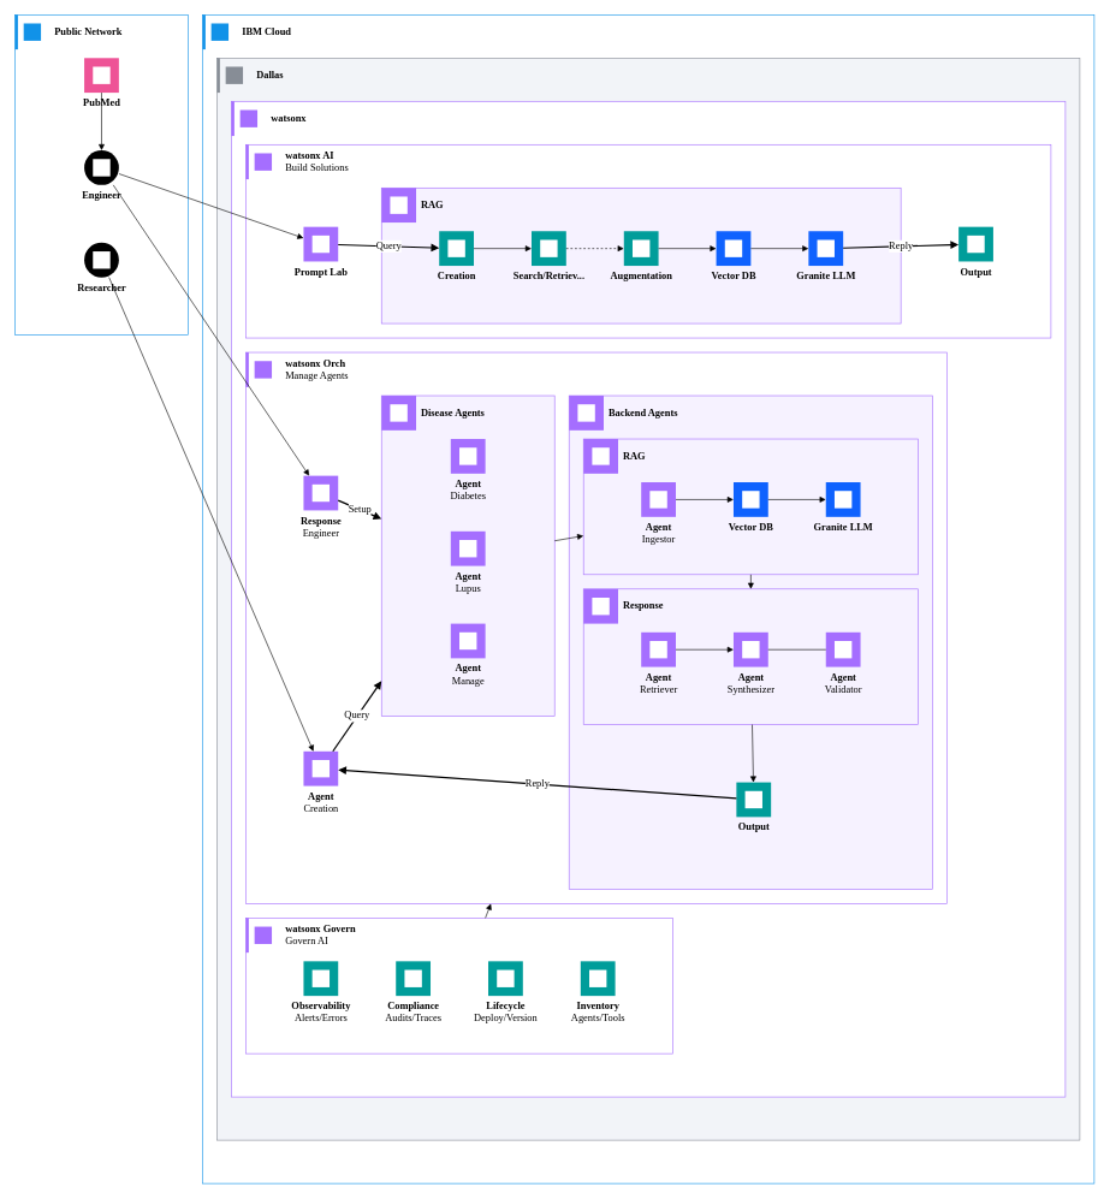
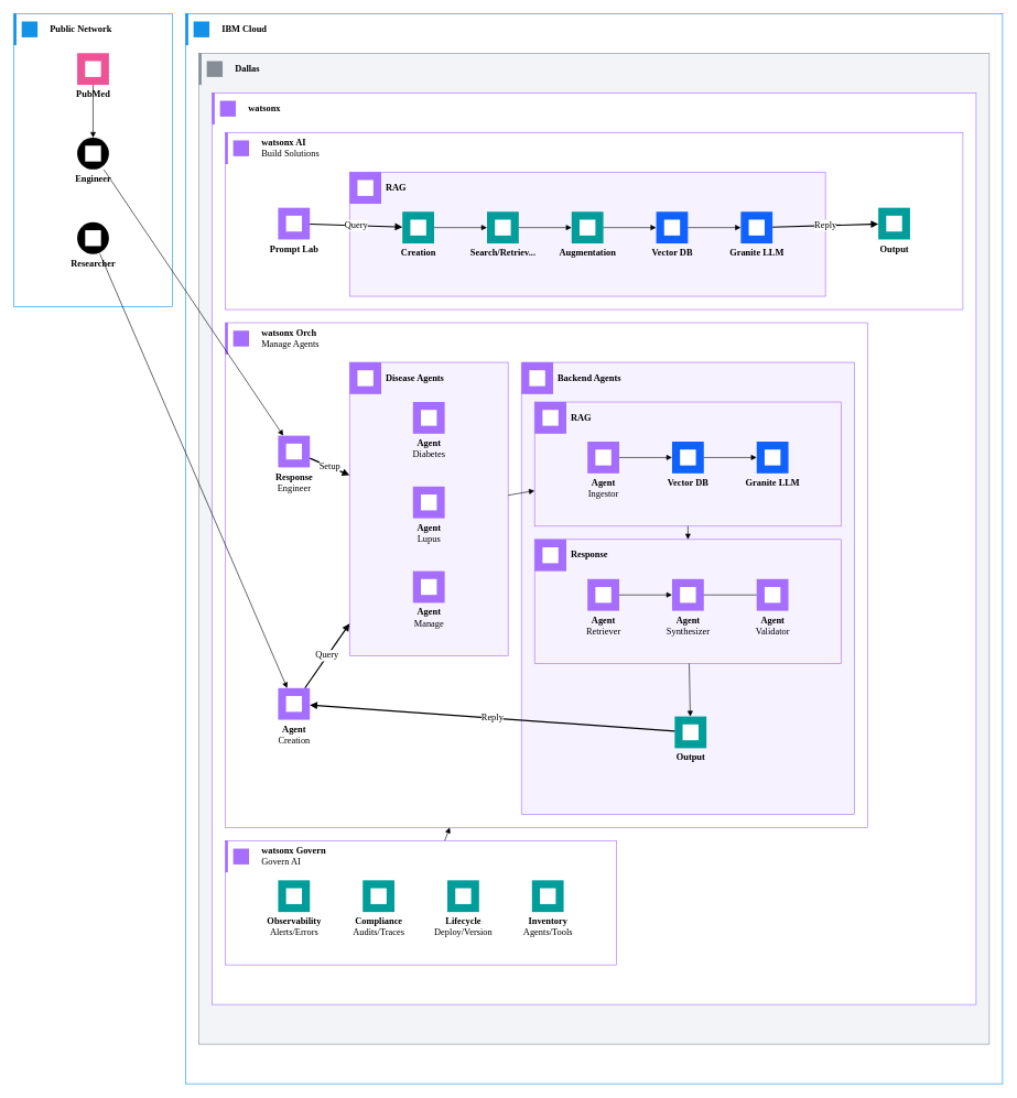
- <mxCell id="98" value="" style="dashed=0;strokeWidth=1;fontFamily=IBM Plex Sans;fontSize=14;html=1;rounded=0;jumpStyle=gap;strokeColor=#000000;startArrow=none;startFill=0;endArrow=block;endFill=1;" edge="1" parent="1" source="8" target="28"><mxGeometry relative="1" as="geometry" /></mxCell>
- <mxCell id="100" value="" style="dashed=1;strokeWidth=1;fontFamily=IBM Plex Sans;fontSize=14;html=1;rounded=0;jumpStyle=gap;strokeColor=#000000;startArrow=none;startFill=0;endArrow=block;endFill=1;" edge="1" parent="1" source="35" target="37"><mxGeometry relative="1" as="geometry" /></mxCell>
+ <mxCell id="100" value="" style="dashed=0;strokeWidth=1;fontFamily=IBM Plex Sans;fontSize=14;html=1;rounded=0;jumpStyle=gap;strokeColor=#000000;startArrow=none;startFill=0;endArrow=block;endFill=1;" edge="1" parent="1" source="35" target="37"><mxGeometry relative="1" as="geometry" /></mxCell>
